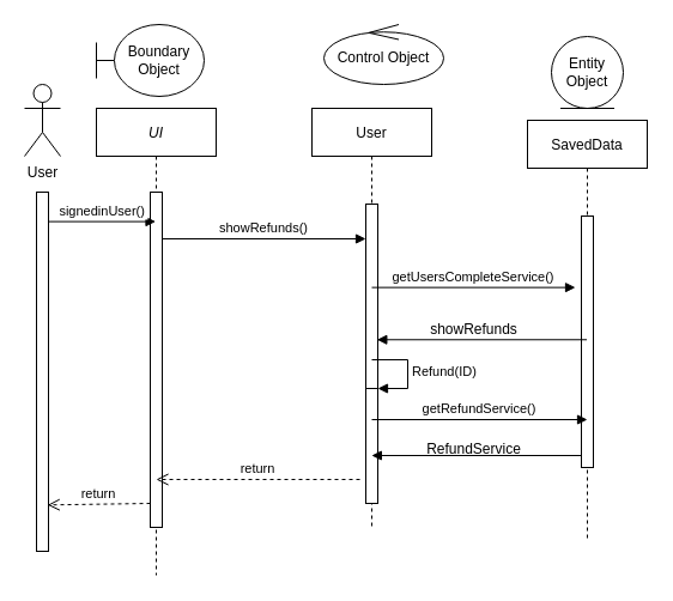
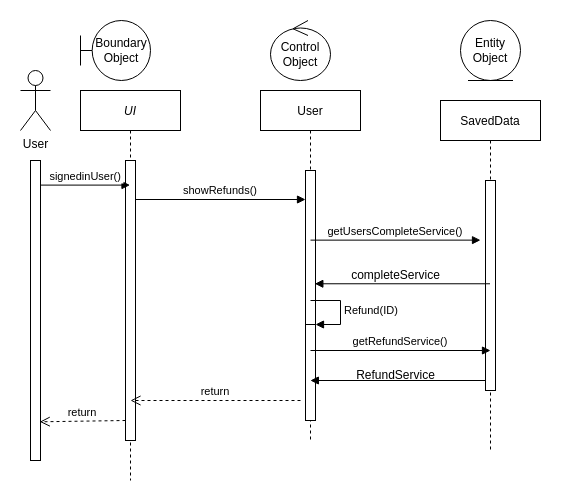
- <mxCell id="18" value="Control Object" style="ellipse;shape=umlControl;whiteSpace=wrap;html=1;" vertex="1" parent="1"><mxGeometry x="270" y="20" width="100" height="50" as="geometry" /></mxCell>
+ <mxCell id="18" value="Control Object" style="ellipse;shape=umlControl;whiteSpace=wrap;html=1;" vertex="1" parent="1"><mxGeometry x="270" y="20" width="60" height="60" as="geometry" /></mxCell>
- <mxCell id="16" value="Boundary Object" style="shape=umlBoundary;whiteSpace=wrap;html=1;" vertex="1" parent="1"><mxGeometry x="80" y="20" width="90" height="60" as="geometry" /></mxCell>
+ <mxCell id="16" value="Boundary Object" style="shape=umlBoundary;whiteSpace=wrap;html=1;" vertex="1" parent="1"><mxGeometry x="80" y="20" width="70" height="60" as="geometry" /></mxCell>
- <mxCell id="17" value="Entity Object" style="ellipse;shape=umlEntity;whiteSpace=wrap;html=1;" vertex="1" parent="1"><mxGeometry x="460" y="30" width="60" height="60" as="geometry" /></mxCell>
+ <mxCell id="17" value="Entity Object" style="ellipse;shape=umlEntity;whiteSpace=wrap;html=1;" vertex="1" parent="1"><mxGeometry x="460" y="20" width="60" height="60" as="geometry" /></mxCell>
- <mxCell id="21" value="showRefunds" style="text;html=1;align=center;verticalAlign=middle;resizable=0;points=[];autosize=1;strokeColor=none;fillColor=none;" vertex="1" parent="1"><mxGeometry x="340" y="260" width="110" height="30" as="geometry" /></mxCell>
+ <mxCell id="21" value="completeService" style="text;html=1;align=center;verticalAlign=middle;resizable=0;points=[];autosize=1;strokeColor=none;fillColor=none;" vertex="1" parent="1"><mxGeometry x="340" y="260" width="110" height="30" as="geometry" /></mxCell>
